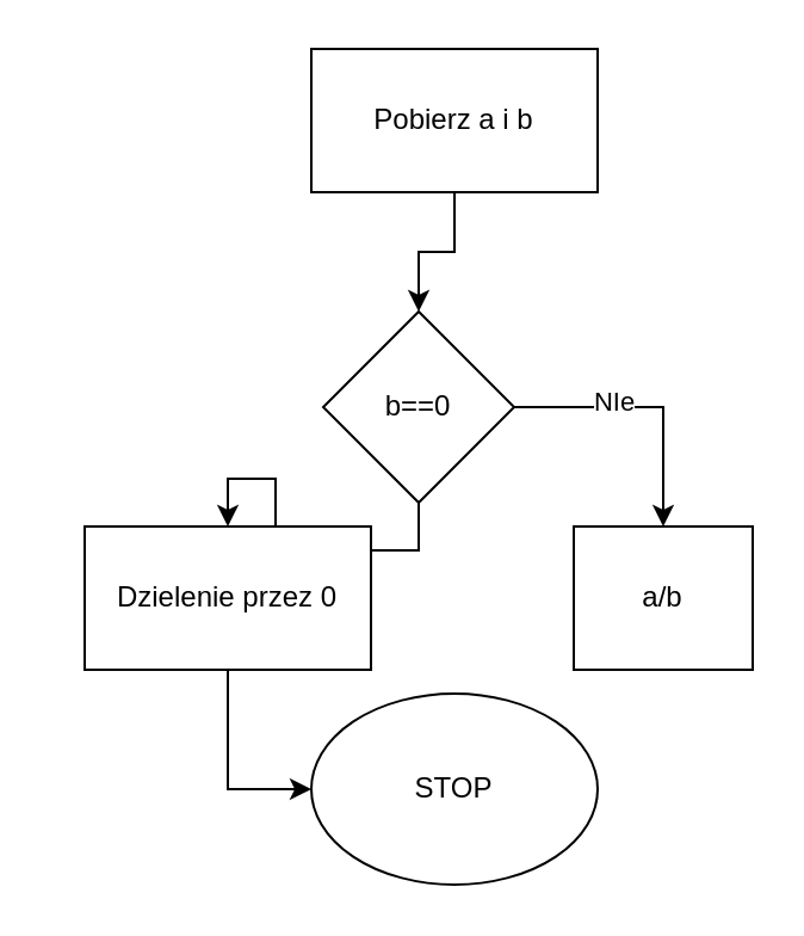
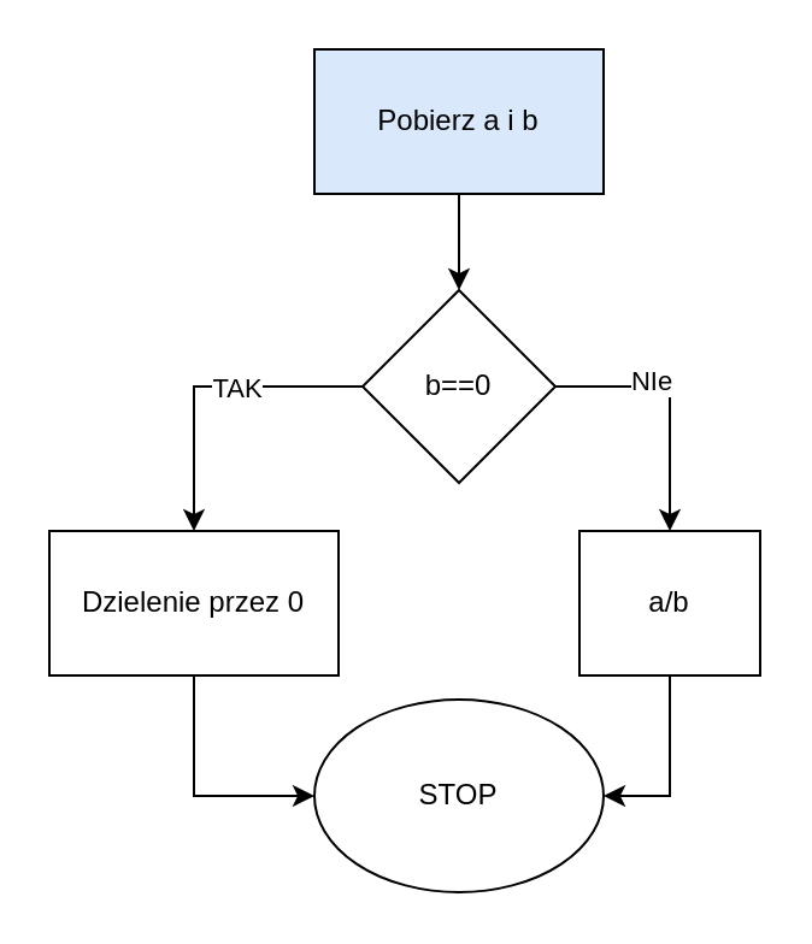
- <mxCell id="3" value="Pobierz a i b" style="rounded=0;whiteSpace=wrap;html=1;" vertex="1" parent="1"><mxGeometry x="130" y="20" width="120" height="60" as="geometry" /></mxCell>
+ <mxCell id="3" value="Pobierz a i b" style="rounded=0;whiteSpace=wrap;html=1;fillColor=#dae8fc;" vertex="1" parent="1"><mxGeometry x="130" y="20" width="120" height="60" as="geometry" /></mxCell>
- <mxCell id="8" value="b==0" style="rhombus;whiteSpace=wrap;html=1;" vertex="1" parent="1"><mxGeometry x="135" y="130" width="80" height="80" as="geometry" /></mxCell>
+ <mxCell id="8" value="b==0" style="rhombus;whiteSpace=wrap;html=1;" vertex="1" parent="1"><mxGeometry x="150" y="120" width="80" height="80" as="geometry" /></mxCell>
- <mxCell id="10" value="Dzielenie przez 0" style="rounded=0;whiteSpace=wrap;html=1;" vertex="1" parent="1"><mxGeometry x="35" y="220" width="120" height="60" as="geometry" /></mxCell>
+ <mxCell id="10" value="Dzielenie przez 0" style="rounded=0;whiteSpace=wrap;html=1;" vertex="1" parent="1"><mxGeometry x="20" y="220" width="120" height="60" as="geometry" /></mxCell>
+ <mxCell id="11" style="edgeStyle=orthogonalEdgeStyle;rounded=0;orthogonalLoop=1;jettySize=auto;html=1;entryX=1;entryY=0.5;entryDx=0;entryDy=0;" edge="1" parent="1" source="12" target="13"><mxGeometry relative="1" as="geometry" /></mxCell>
